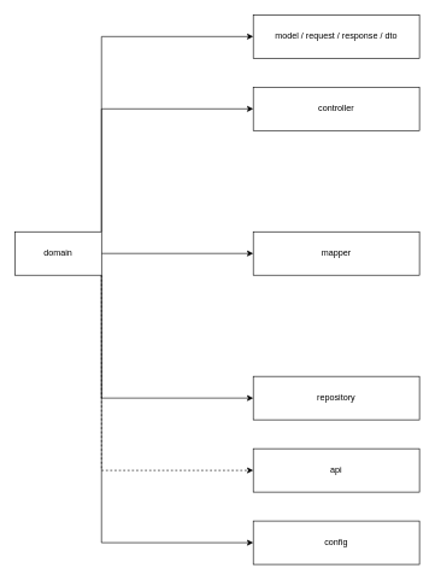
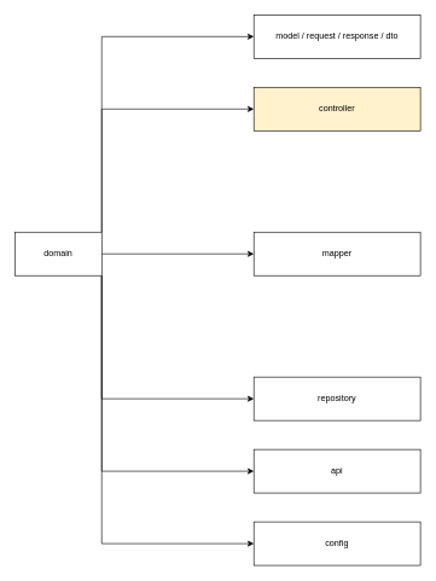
- <mxCell id="10" value="controller" style="rounded=0;whiteSpace=wrap;html=1;" parent="1" vertex="1"><mxGeometry x="350" y="120" width="230" height="60" as="geometry" /></mxCell>
+ <mxCell id="10" value="controller" style="rounded=0;whiteSpace=wrap;html=1;fillColor=#fff2cc;" parent="1" vertex="1"><mxGeometry x="350" y="120" width="230" height="60" as="geometry" /></mxCell>
- <mxCell id="2" style="edgeStyle=orthogonalEdgeStyle;rounded=0;orthogonalLoop=1;jettySize=auto;html=1;exitX=1;exitY=1;exitDx=0;exitDy=0;entryX=0;entryY=0.5;entryDx=0;entryDy=0;dashed=1;" parent="1" source="8" target="12" edge="1"><mxGeometry relative="1" as="geometry" /></mxCell>
+ <mxCell id="2" style="edgeStyle=orthogonalEdgeStyle;rounded=0;orthogonalLoop=1;jettySize=auto;html=1;exitX=1;exitY=1;exitDx=0;exitDy=0;entryX=0;entryY=0.5;entryDx=0;entryDy=0;" parent="1" source="8" target="12" edge="1"><mxGeometry relative="1" as="geometry" /></mxCell>
